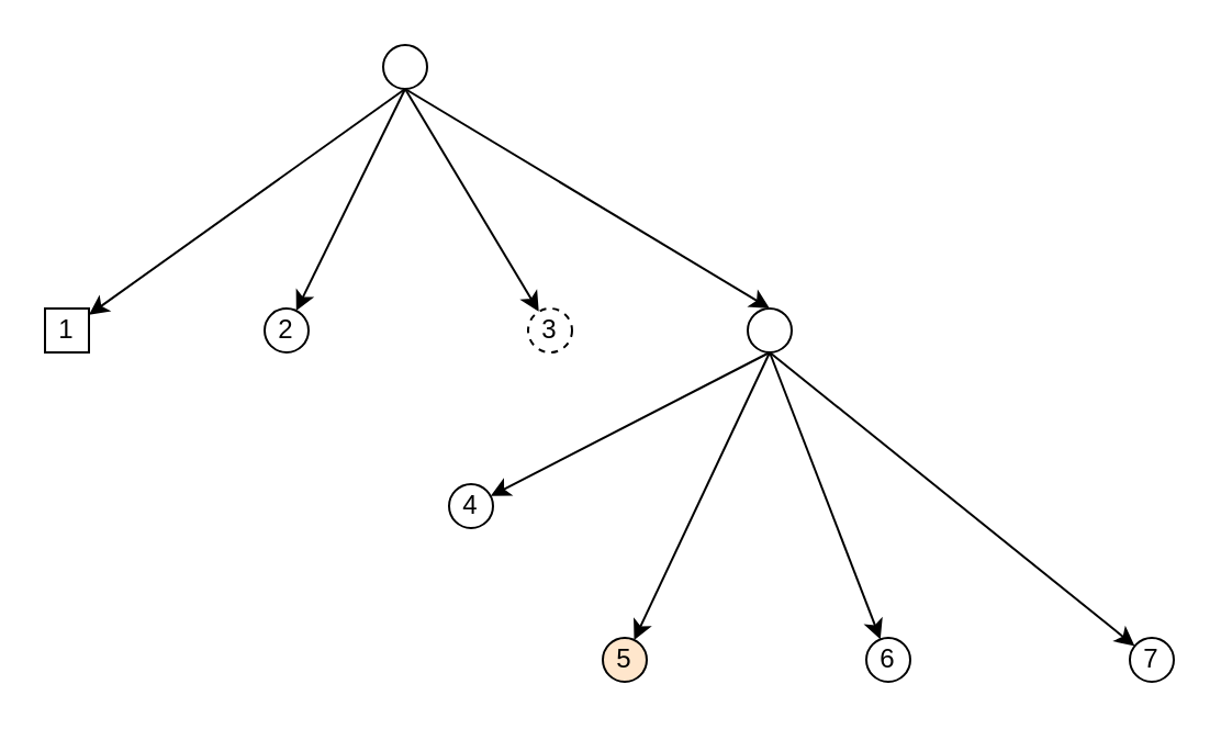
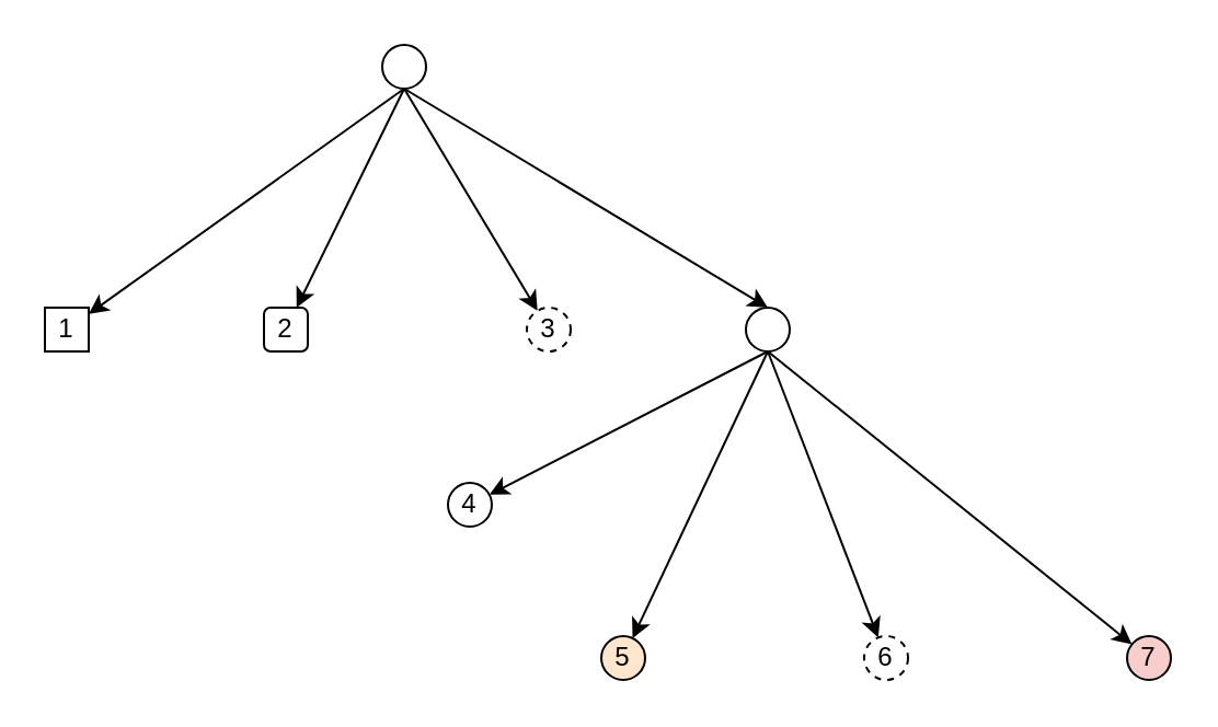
- <mxCell id="8" value="2" style="ellipse;whiteSpace=wrap;html=1;aspect=fixed;" vertex="1" parent="1"><mxGeometry x="120" y="140" width="20" height="20" as="geometry" /></mxCell>
+ <mxCell id="8" value="2" style="whiteSpace=wrap;html=1;aspect=fixed;rounded=1;" vertex="1" parent="1"><mxGeometry x="120" y="140" width="20" height="20" as="geometry" /></mxCell>
- <mxCell id="17" value="6" style="ellipse;whiteSpace=wrap;html=1;aspect=fixed;" vertex="1" parent="1"><mxGeometry x="394" y="290" width="20" height="20" as="geometry" /></mxCell>
+ <mxCell id="17" value="6" style="ellipse;whiteSpace=wrap;html=1;aspect=fixed;dashed=1;" vertex="1" parent="1"><mxGeometry x="394" y="290" width="20" height="20" as="geometry" /></mxCell>
- <mxCell id="18" value="7" style="ellipse;whiteSpace=wrap;html=1;aspect=fixed;" vertex="1" parent="1"><mxGeometry x="514" y="290" width="20" height="20" as="geometry" /></mxCell>
+ <mxCell id="18" value="7" style="ellipse;whiteSpace=wrap;html=1;aspect=fixed;fillColor=#f8cecc;" vertex="1" parent="1"><mxGeometry x="514" y="290" width="20" height="20" as="geometry" /></mxCell>
